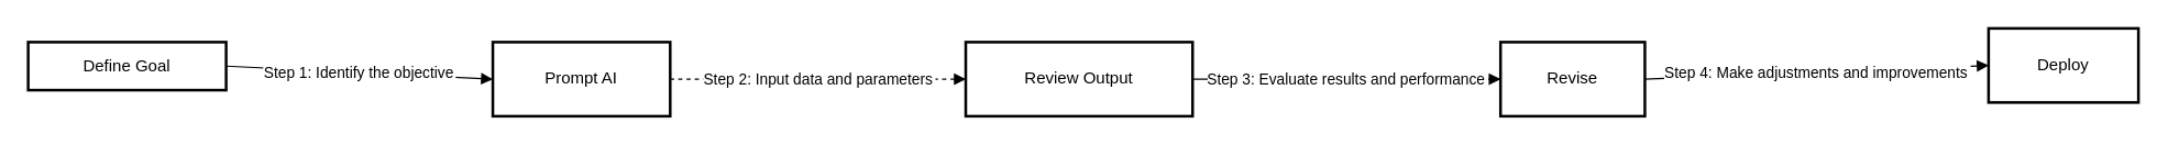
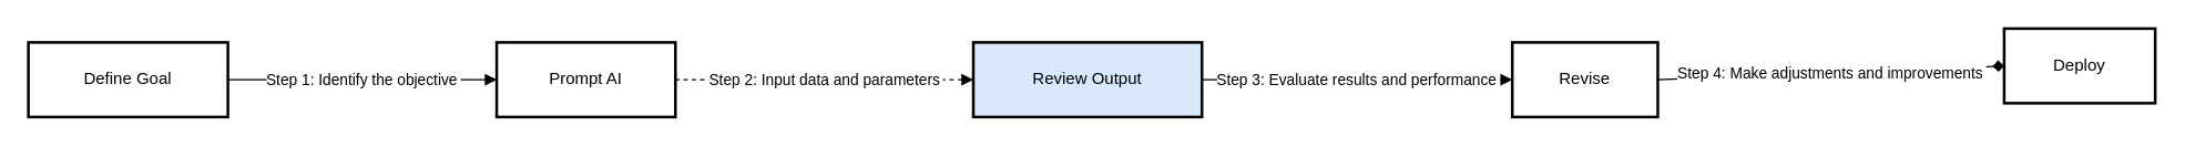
- <mxCell id="2" value="Define Goal" style="whiteSpace=wrap;strokeWidth=2;" vertex="1" parent="1"><mxGeometry x="20" y="30" width="144" height="35" as="geometry" /></mxCell>
+ <mxCell id="2" value="Define Goal" style="whiteSpace=wrap;strokeWidth=2;" vertex="1" parent="1"><mxGeometry x="20" y="30" width="144" height="54" as="geometry" /></mxCell>
- <mxCell id="10" value="Step 4: Make adjustments and improvements" style="curved=1;startArrow=none;endArrow=block;exitX=1;exitY=0.5;entryX=0;entryY=0.5;" edge="1" parent="1" source="5" target="6"><mxGeometry relative="1" as="geometry"><Array as="points" /></mxGeometry></mxCell>
+ <mxCell id="10" value="Step 4: Make adjustments and improvements" style="curved=1;startArrow=none;endArrow=diamond;exitX=1;exitY=0.5;entryX=0;entryY=0.5;" edge="1" parent="1" source="5" target="6"><mxGeometry relative="1" as="geometry"><Array as="points" /></mxGeometry></mxCell>
- <mxCell id="4" value="Review Output" style="whiteSpace=wrap;strokeWidth=2;" vertex="1" parent="1"><mxGeometry x="702" y="30" width="165" height="54" as="geometry" /></mxCell>
+ <mxCell id="4" value="Review Output" style="whiteSpace=wrap;strokeWidth=2;fillColor=#dae8fc;" vertex="1" parent="1"><mxGeometry x="702" y="30" width="165" height="54" as="geometry" /></mxCell>
